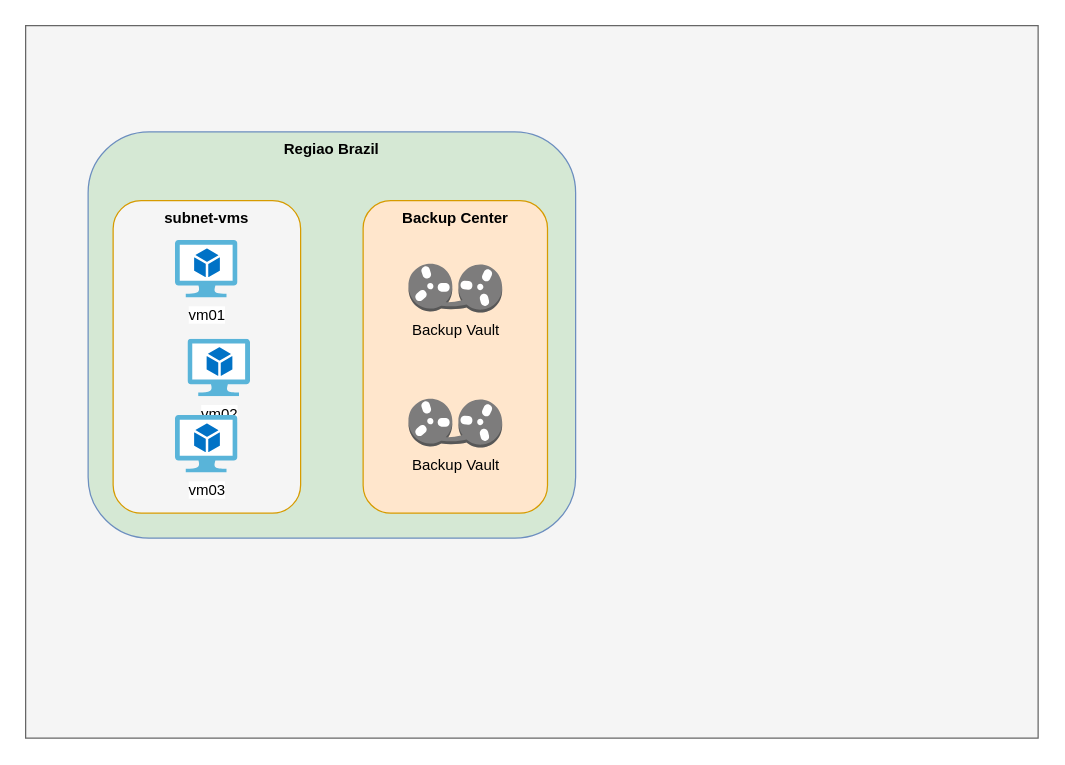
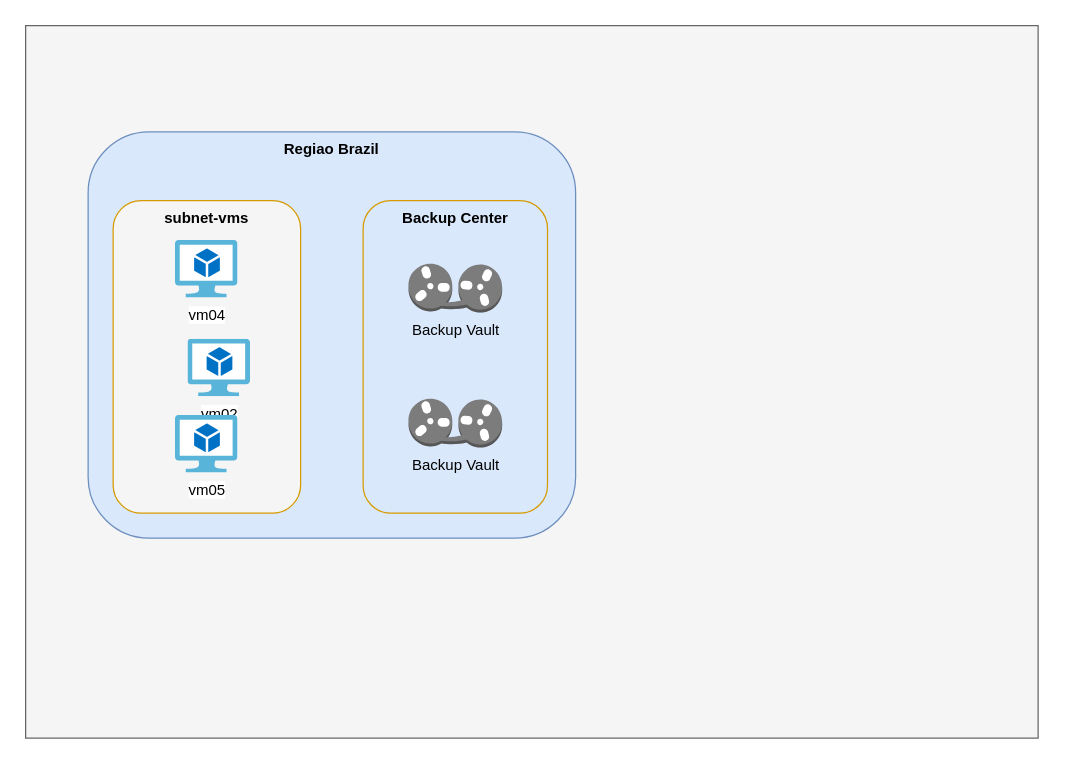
- <mxCell id="6" value="vm01" style="sketch=0;aspect=fixed;html=1;points=[];align=center;image;fontSize=12;image=img/lib/mscae/Virtual_Machine_2.svg;" parent="1" vertex="1"><mxGeometry x="140" y="192" width="50" height="46" as="geometry" /></mxCell>
+ <mxCell id="6" value="vm04" style="sketch=0;aspect=fixed;html=1;points=[];align=center;image;fontSize=12;image=img/lib/mscae/Virtual_Machine_2.svg;" parent="1" vertex="1"><mxGeometry x="140" y="192" width="50" height="46" as="geometry" /></mxCell>
- <mxCell id="3" value="Regiao Brazil" style="rounded=1;whiteSpace=wrap;html=1;verticalAlign=top;align=center;fillColor=#d5e8d4;strokeColor=#6c8ebf;fontStyle=1;" parent="1" vertex="1"><mxGeometry x="70" y="105" width="390" height="325" as="geometry" /></mxCell>
+ <mxCell id="3" value="Regiao Brazil" style="rounded=1;whiteSpace=wrap;html=1;verticalAlign=top;align=center;fillColor=#dae8fc;strokeColor=#6c8ebf;fontStyle=1" parent="1" vertex="1"><mxGeometry x="70" y="105" width="390" height="325" as="geometry" /></mxCell>
- <mxCell id="5" value="Backup Center" style="rounded=1;whiteSpace=wrap;html=1;verticalAlign=top;fontStyle=1;fillColor=#ffe6cc;strokeColor=#d79b00;" parent="1" vertex="1"><mxGeometry x="290" y="160" width="147.5" height="250" as="geometry" /></mxCell>
+ <mxCell id="5" value="Backup Center" style="rounded=1;whiteSpace=wrap;html=1;verticalAlign=top;fontStyle=1;fillColor=#dae8fc;strokeColor=#d79b00;" parent="1" vertex="1"><mxGeometry x="290" y="160" width="147.5" height="250" as="geometry" /></mxCell>
- <mxCell id="8" value="vm03" style="sketch=0;aspect=fixed;html=1;points=[];align=center;image;fontSize=12;image=img/lib/mscae/Virtual_Machine_2.svg;" parent="1" vertex="1"><mxGeometry x="140" y="332" width="50" height="46" as="geometry" /></mxCell>
+ <mxCell id="8" value="vm05" style="sketch=0;aspect=fixed;html=1;points=[];align=center;image;fontSize=12;image=img/lib/mscae/Virtual_Machine_2.svg;" parent="1" vertex="1"><mxGeometry x="140" y="332" width="50" height="46" as="geometry" /></mxCell>
